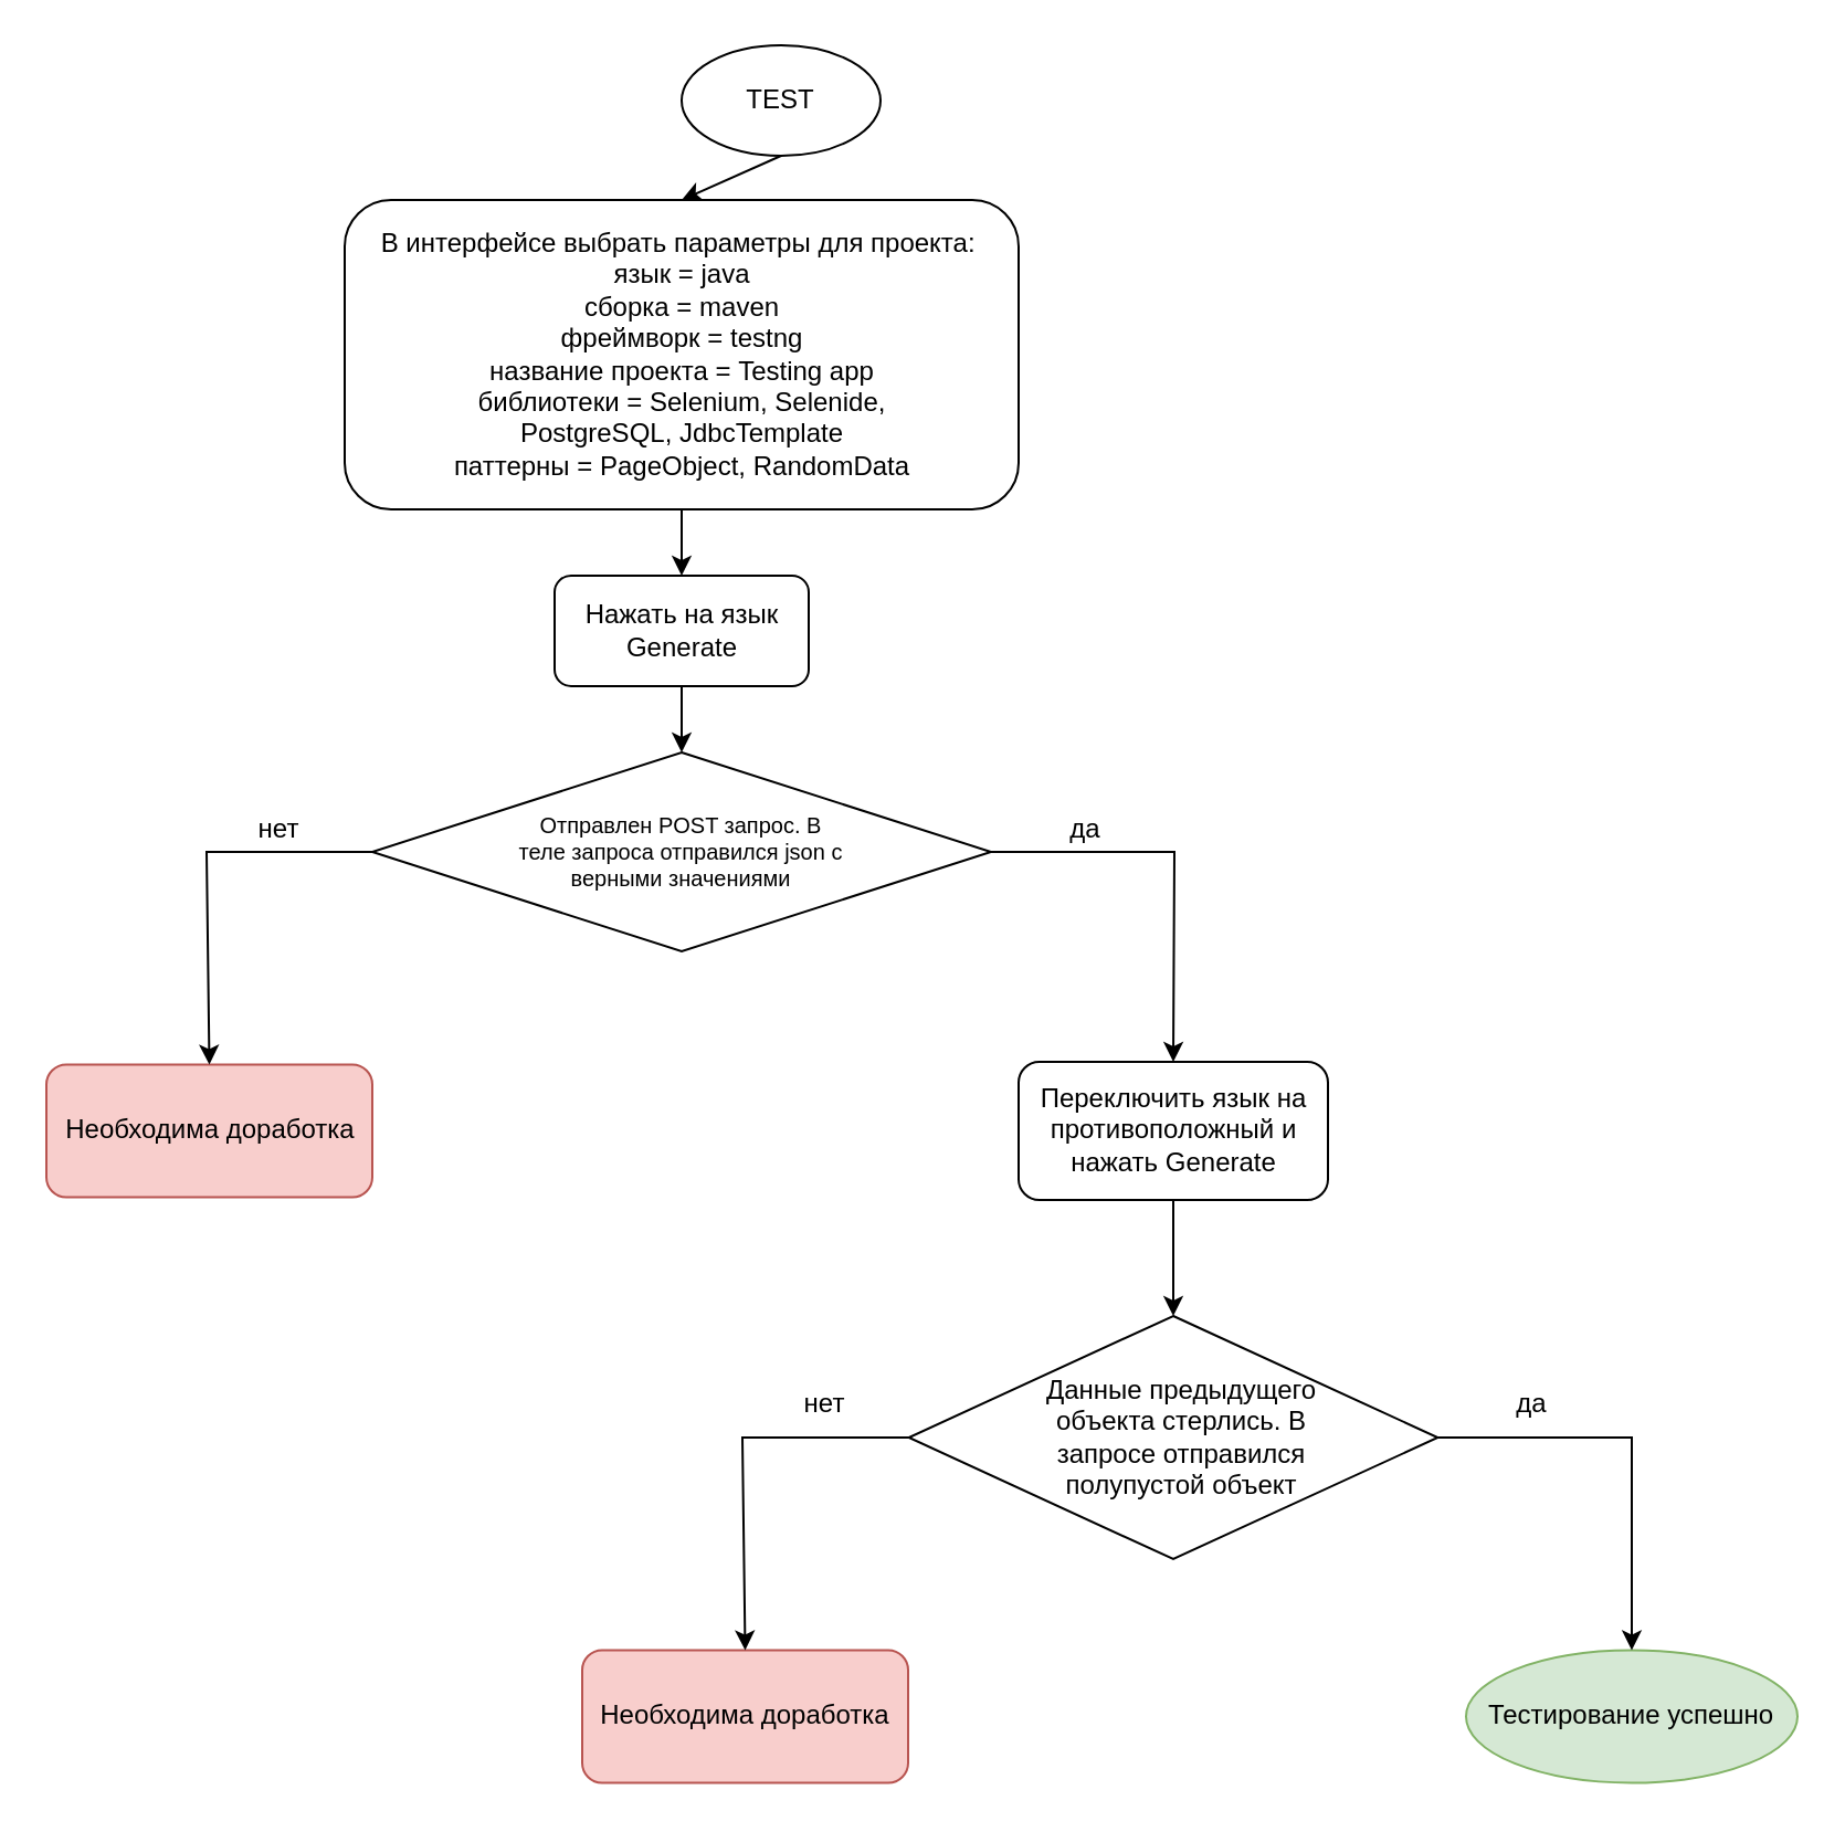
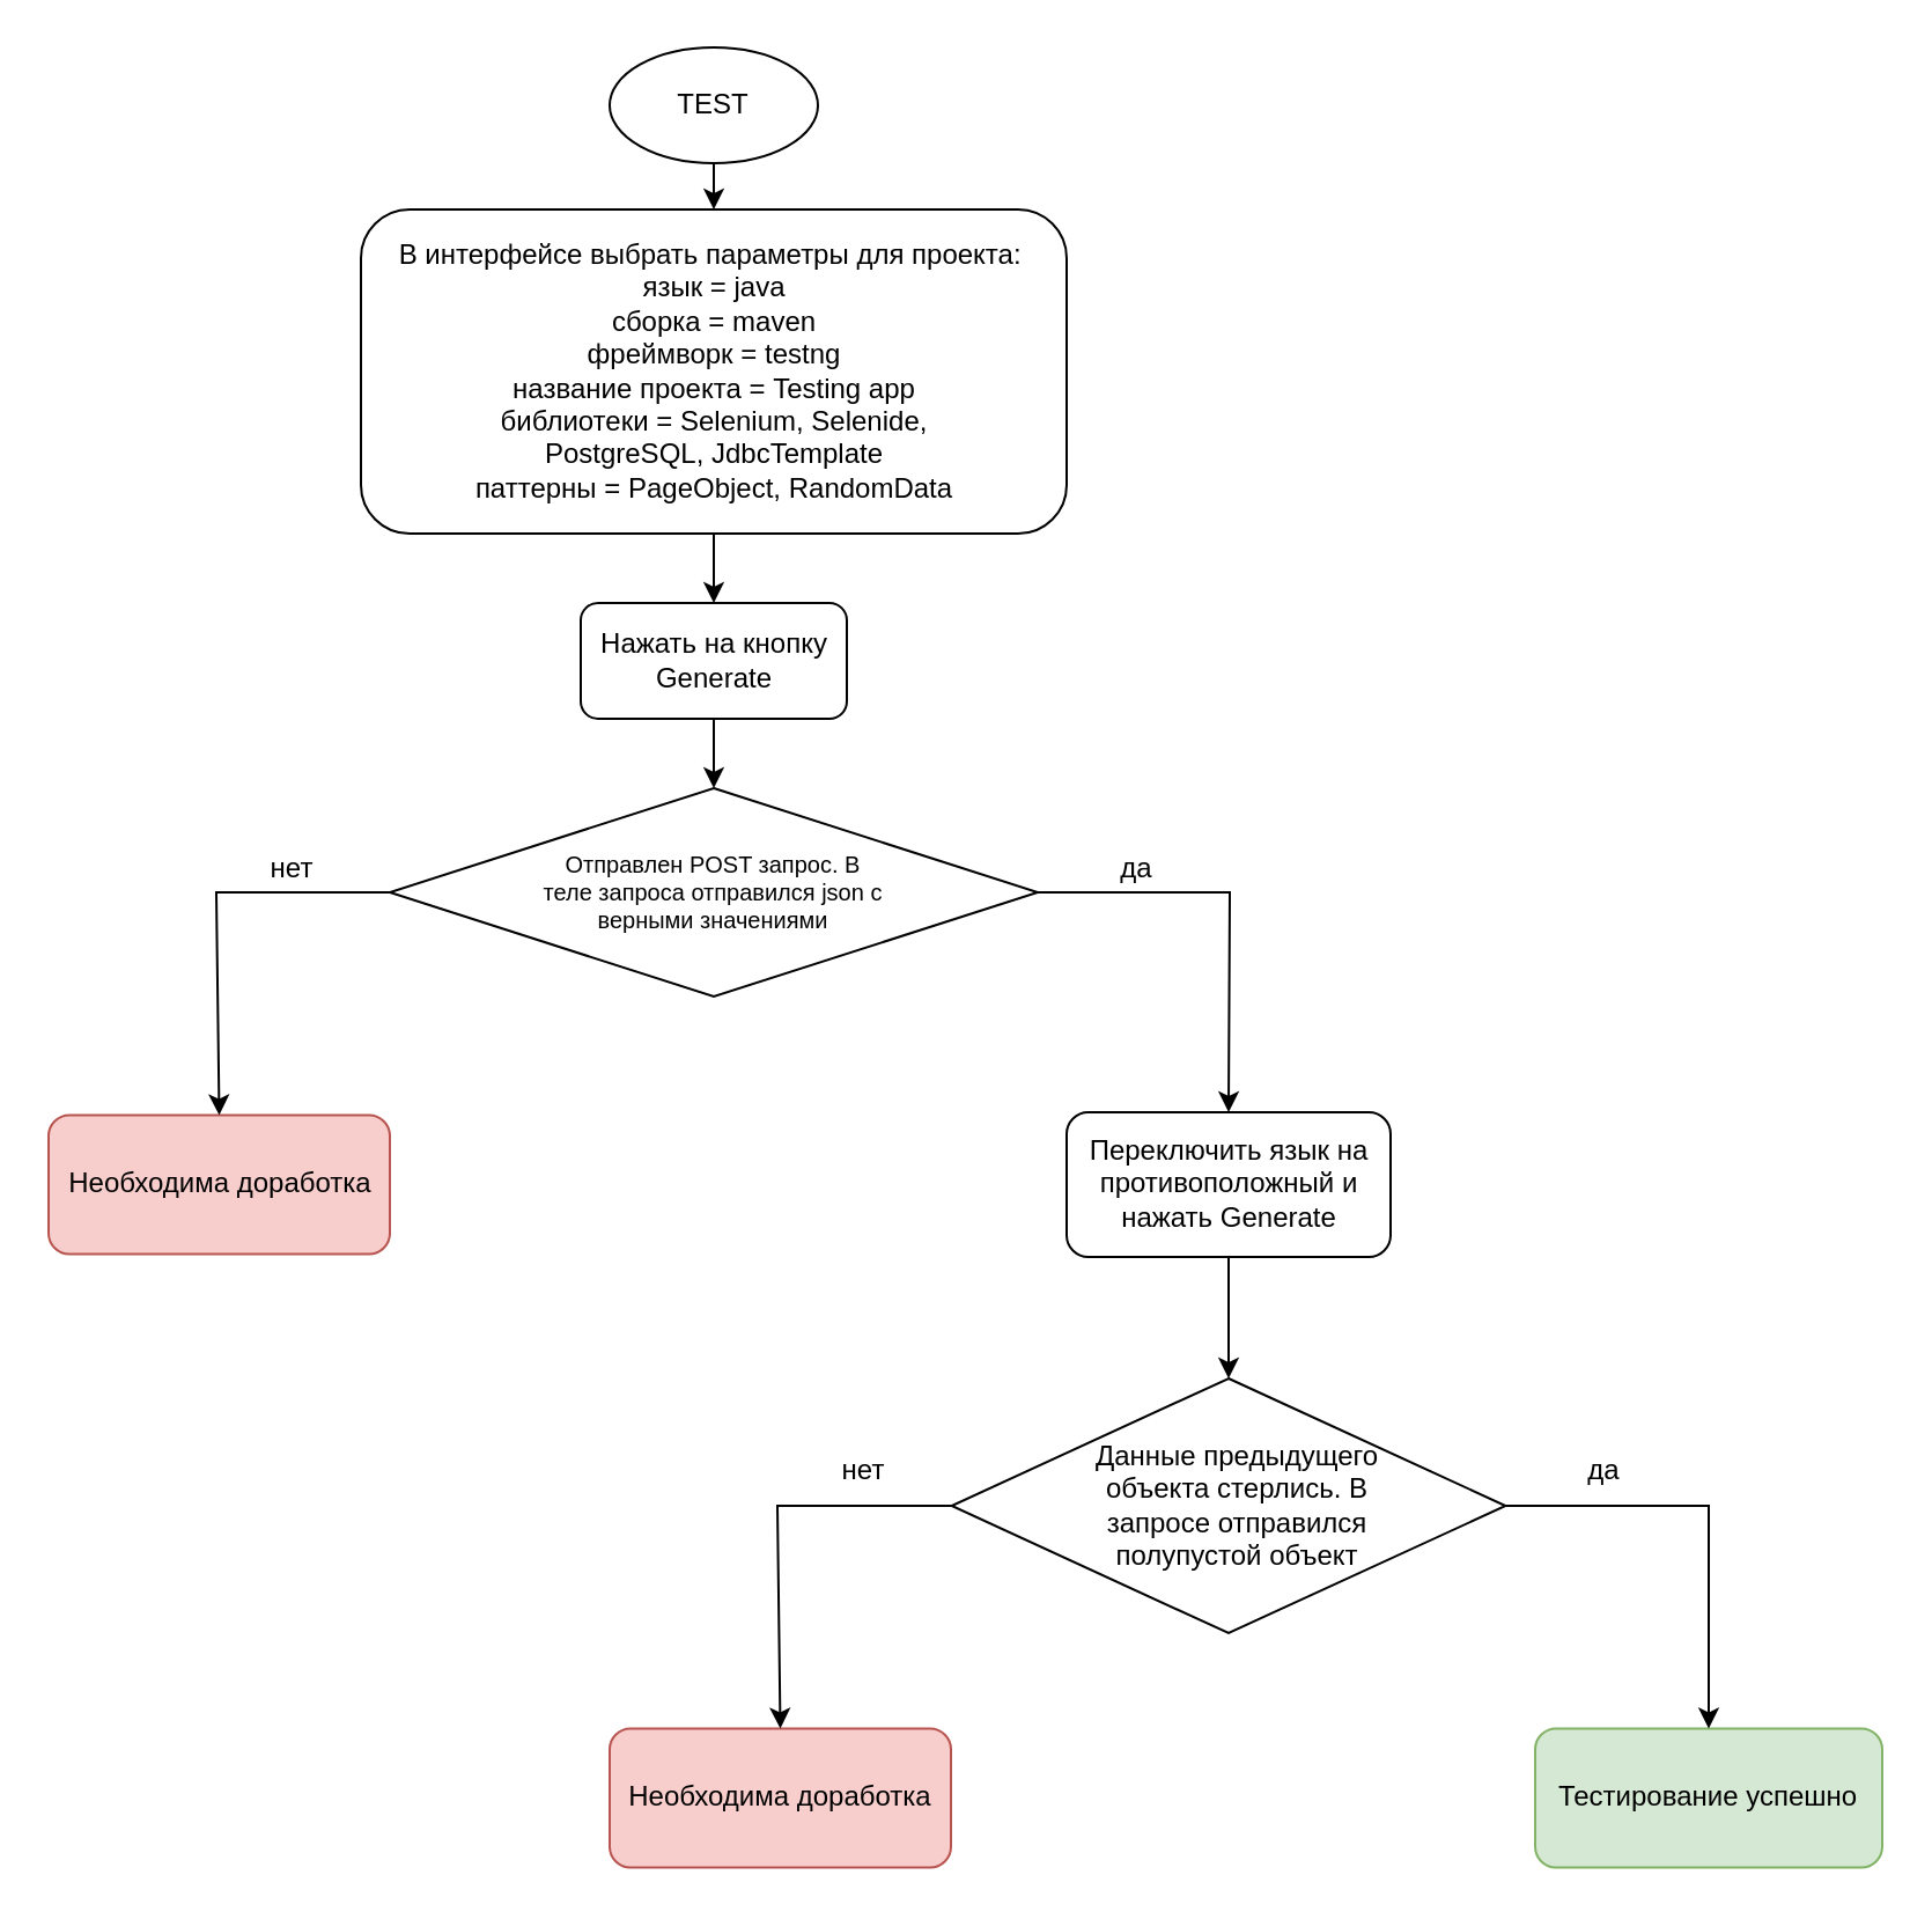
- <mxCell id="2" value="TEST" style="ellipse;whiteSpace=wrap;html=1;" vertex="1" parent="1"><mxGeometry x="308" y="20" width="90" height="50" as="geometry" /></mxCell>
+ <mxCell id="2" value="TEST" style="ellipse;whiteSpace=wrap;html=1;" vertex="1" parent="1"><mxGeometry x="263" y="20" width="90" height="50" as="geometry" /></mxCell>
- <mxCell id="4" value="Нажать на язык&lt;div&gt;Generate&lt;/div&gt;" style="rounded=1;whiteSpace=wrap;html=1;" vertex="1" parent="1"><mxGeometry x="250.5" y="260" width="115" height="50" as="geometry" /></mxCell>
+ <mxCell id="4" value="Нажать на кнопку&lt;div&gt;Generate&lt;/div&gt;" style="rounded=1;whiteSpace=wrap;html=1;" vertex="1" parent="1"><mxGeometry x="250.5" y="260" width="115" height="50" as="geometry" /></mxCell>
- <mxCell id="19" value="Тестирование успешно" style="ellipse;whiteSpace=wrap;html=1;fillColor=#d5e8d4;strokeColor=#82b366;" vertex="1" parent="1"><mxGeometry x="663" y="746.25" width="150" height="60" as="geometry" /></mxCell>
+ <mxCell id="19" value="Тестирование успешно" style="rounded=1;whiteSpace=wrap;html=1;fillColor=#d5e8d4;strokeColor=#82b366;" vertex="1" parent="1"><mxGeometry x="663" y="746.25" width="150" height="60" as="geometry" /></mxCell>
